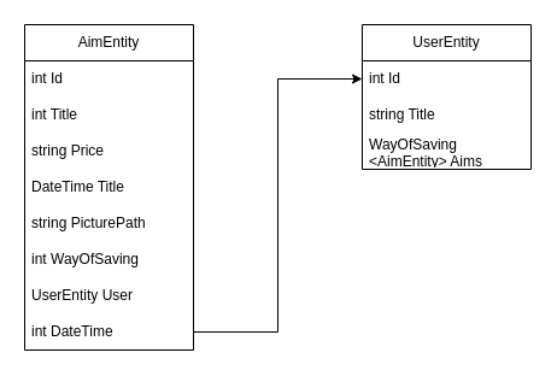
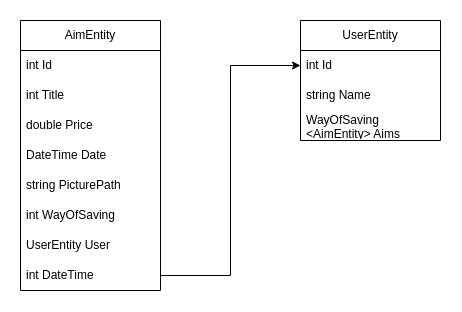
- <mxCell id="13" value="string Title" style="text;strokeColor=none;fillColor=none;align=left;verticalAlign=middle;spacingLeft=4;spacingRight=4;overflow=hidden;points=[[0,0.5],[1,0.5]];portConstraint=eastwest;rotatable=0;whiteSpace=wrap;html=1;" vertex="1" parent="11"><mxGeometry y="60" width="140" height="30" as="geometry" /></mxCell>
+ <mxCell id="13" value="string Name" style="text;strokeColor=none;fillColor=none;align=left;verticalAlign=middle;spacingLeft=4;spacingRight=4;overflow=hidden;points=[[0,0.5],[1,0.5]];portConstraint=eastwest;rotatable=0;whiteSpace=wrap;html=1;" vertex="1" parent="11"><mxGeometry y="60" width="140" height="30" as="geometry" /></mxCell>
- <mxCell id="5" value="string Price" style="text;strokeColor=none;fillColor=none;align=left;verticalAlign=middle;spacingLeft=4;spacingRight=4;overflow=hidden;points=[[0,0.5],[1,0.5]];portConstraint=eastwest;rotatable=0;whiteSpace=wrap;html=1;" vertex="1" parent="2"><mxGeometry y="90" width="140" height="30" as="geometry" /></mxCell>
+ <mxCell id="5" value="double Price" style="text;strokeColor=none;fillColor=none;align=left;verticalAlign=middle;spacingLeft=4;spacingRight=4;overflow=hidden;points=[[0,0.5],[1,0.5]];portConstraint=eastwest;rotatable=0;whiteSpace=wrap;html=1;" vertex="1" parent="2"><mxGeometry y="90" width="140" height="30" as="geometry" /></mxCell>
- <mxCell id="6" value="DateTime Title" style="text;strokeColor=none;fillColor=none;align=left;verticalAlign=middle;spacingLeft=4;spacingRight=4;overflow=hidden;points=[[0,0.5],[1,0.5]];portConstraint=eastwest;rotatable=0;whiteSpace=wrap;html=1;" vertex="1" parent="2"><mxGeometry y="120" width="140" height="30" as="geometry" /></mxCell>
+ <mxCell id="6" value="DateTime Date" style="text;strokeColor=none;fillColor=none;align=left;verticalAlign=middle;spacingLeft=4;spacingRight=4;overflow=hidden;points=[[0,0.5],[1,0.5]];portConstraint=eastwest;rotatable=0;whiteSpace=wrap;html=1;" vertex="1" parent="2"><mxGeometry y="120" width="140" height="30" as="geometry" /></mxCell>
